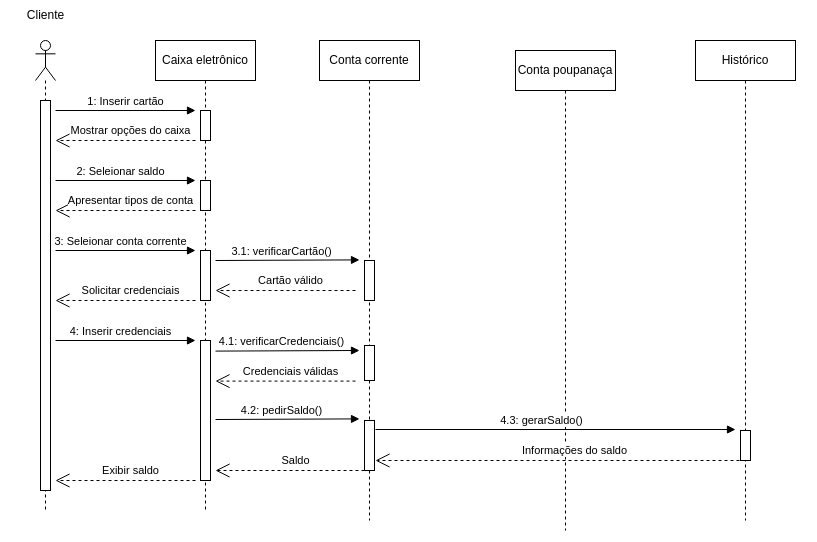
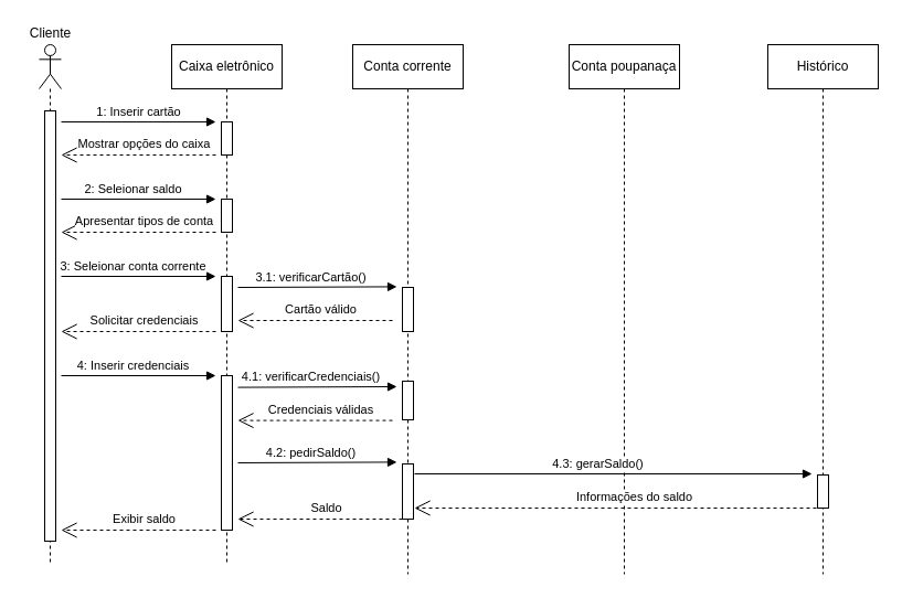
- <mxCell id="4" value="Cliente" style="text;html=1;align=center;verticalAlign=middle;resizable=0;points=[];autosize=1;strokeColor=none;fillColor=none;" vertex="1" parent="1"><mxGeometry x="20" y="5" width="50" height="20" as="geometry" /></mxCell>
+ <mxCell id="4" value="Cliente" style="text;html=1;align=center;verticalAlign=middle;resizable=0;points=[];autosize=1;strokeColor=none;fillColor=none;" vertex="1" parent="1"><mxGeometry x="20" y="20" width="50" height="20" as="geometry" /></mxCell>
- <mxCell id="19" value="Conta poupanaça" style="shape=umlLifeline;perimeter=lifelinePerimeter;whiteSpace=wrap;html=1;container=1;collapsible=0;recursiveResize=0;outlineConnect=0;" vertex="1" parent="1"><mxGeometry x="515" y="50" width="100" height="480" as="geometry" /></mxCell>
+ <mxCell id="19" value="Conta poupanaça" style="shape=umlLifeline;perimeter=lifelinePerimeter;whiteSpace=wrap;html=1;container=1;collapsible=0;recursiveResize=0;outlineConnect=0;" vertex="1" parent="1"><mxGeometry x="515" y="40" width="100" height="480" as="geometry" /></mxCell>
